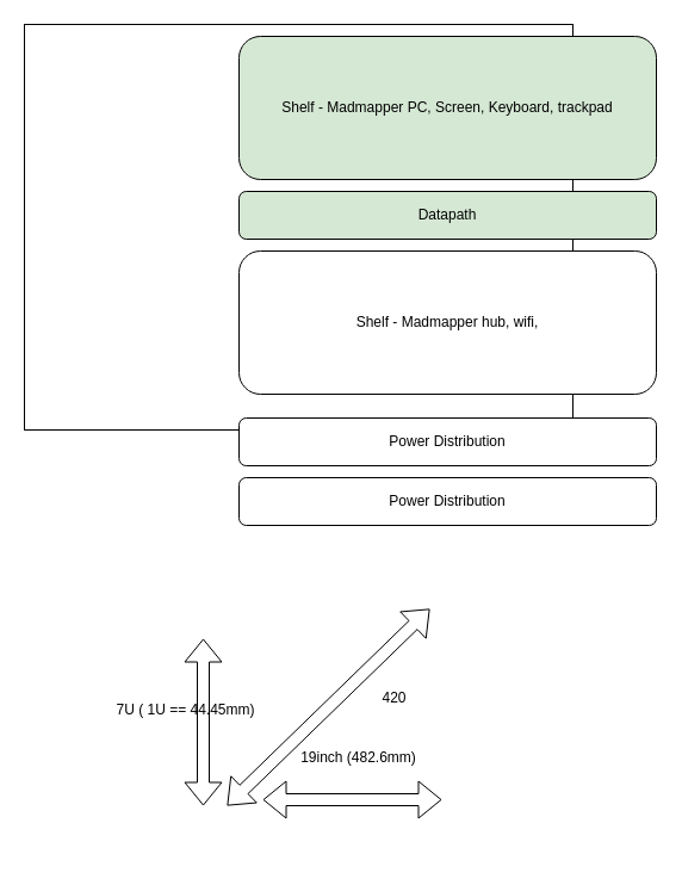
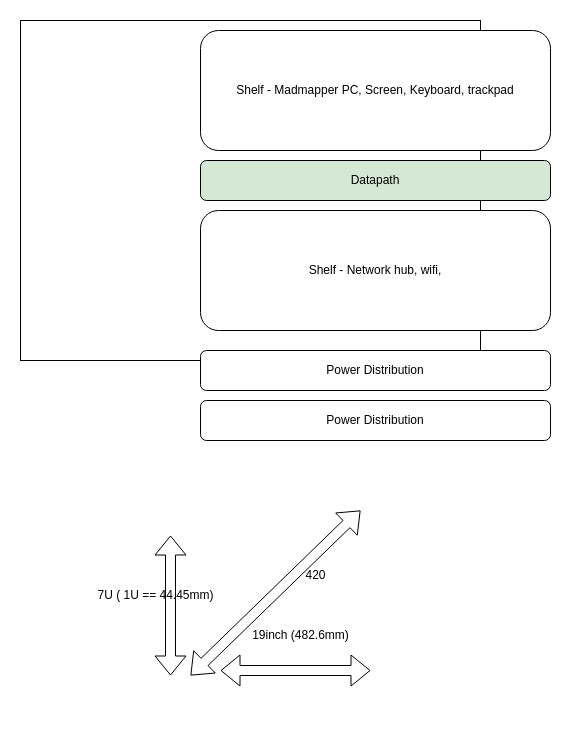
- <mxCell id="4" value="Shelf - Madmapper PC, Screen, Keyboard, trackpad" style="rounded=1;whiteSpace=wrap;html=1;fillColor=#d5e8d4;" vertex="1" parent="1"><mxGeometry x="200" y="30" width="350" height="120" as="geometry" /></mxCell>
+ <mxCell id="4" value="Shelf - Madmapper PC, Screen, Keyboard, trackpad" style="rounded=1;whiteSpace=wrap;html=1;" vertex="1" parent="1"><mxGeometry x="200" y="30" width="350" height="120" as="geometry" /></mxCell>
- <mxCell id="5" value="Shelf - Madmapper hub, wifi," style="rounded=1;whiteSpace=wrap;html=1;" vertex="1" parent="1"><mxGeometry x="200" y="210" width="350" height="120" as="geometry" /></mxCell>
+ <mxCell id="5" value="Shelf - Network hub, wifi," style="rounded=1;whiteSpace=wrap;html=1;" vertex="1" parent="1"><mxGeometry x="200" y="210" width="350" height="120" as="geometry" /></mxCell>
- <mxCell id="12" value="420" style="text;html=1;align=center;verticalAlign=middle;resizable=0;points=[];autosize=1;strokeColor=none;fillColor=none;" vertex="1" parent="8"><mxGeometry x="290" y="60" width="40" height="30" as="geometry" /></mxCell>
+ <mxCell id="12" value="420" style="text;html=1;align=center;verticalAlign=middle;resizable=0;points=[];autosize=1;strokeColor=none;fillColor=none;" vertex="1" parent="8"><mxGeometry x="275" y="50" width="40" height="30" as="geometry" /></mxCell>
